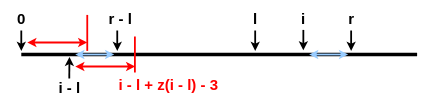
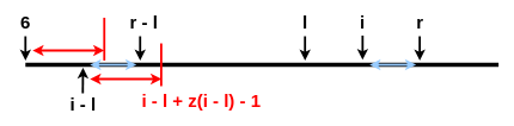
- <mxCell id="9" value="&lt;font size=&quot;1&quot;&gt;&lt;b style=&quot;font-size: 25px&quot;&gt;0&lt;/b&gt;&lt;/font&gt;" style="text;html=1;resizable=0;autosize=1;align=center;verticalAlign=middle;points=[];fillColor=none;strokeColor=none;rounded=0;" vertex="1" parent="1"><mxGeometry x="20" y="20" width="30" height="20" as="geometry" /></mxCell>
+ <mxCell id="9" value="&lt;font size=&quot;1&quot;&gt;&lt;b style=&quot;font-size: 25px&quot;&gt;6&lt;/b&gt;&lt;/font&gt;" style="text;html=1;resizable=0;autosize=1;align=center;verticalAlign=middle;points=[];fillColor=none;strokeColor=none;rounded=0;" vertex="1" parent="1"><mxGeometry x="20" y="20" width="30" height="20" as="geometry" /></mxCell>
- <mxCell id="19" value="&lt;font size=&quot;1&quot;&gt;&lt;b style=&quot;font-size: 25px&quot;&gt;i - l + z(i - l) - 3&lt;/b&gt;&lt;/font&gt;" style="text;html=1;resizable=0;autosize=1;align=center;verticalAlign=middle;points=[];fillColor=none;strokeColor=none;rounded=0;fontColor=#FF0000;" vertex="1" parent="1"><mxGeometry x="190" y="130" width="180" height="20" as="geometry" /></mxCell>
+ <mxCell id="19" value="&lt;font size=&quot;1&quot;&gt;&lt;b style=&quot;font-size: 25px&quot;&gt;i - l + z(i - l) - 1&lt;/b&gt;&lt;/font&gt;" style="text;html=1;resizable=0;autosize=1;align=center;verticalAlign=middle;points=[];fillColor=none;strokeColor=none;rounded=0;fontColor=#FF0000;" vertex="1" parent="1"><mxGeometry x="190" y="130" width="180" height="20" as="geometry" /></mxCell>
